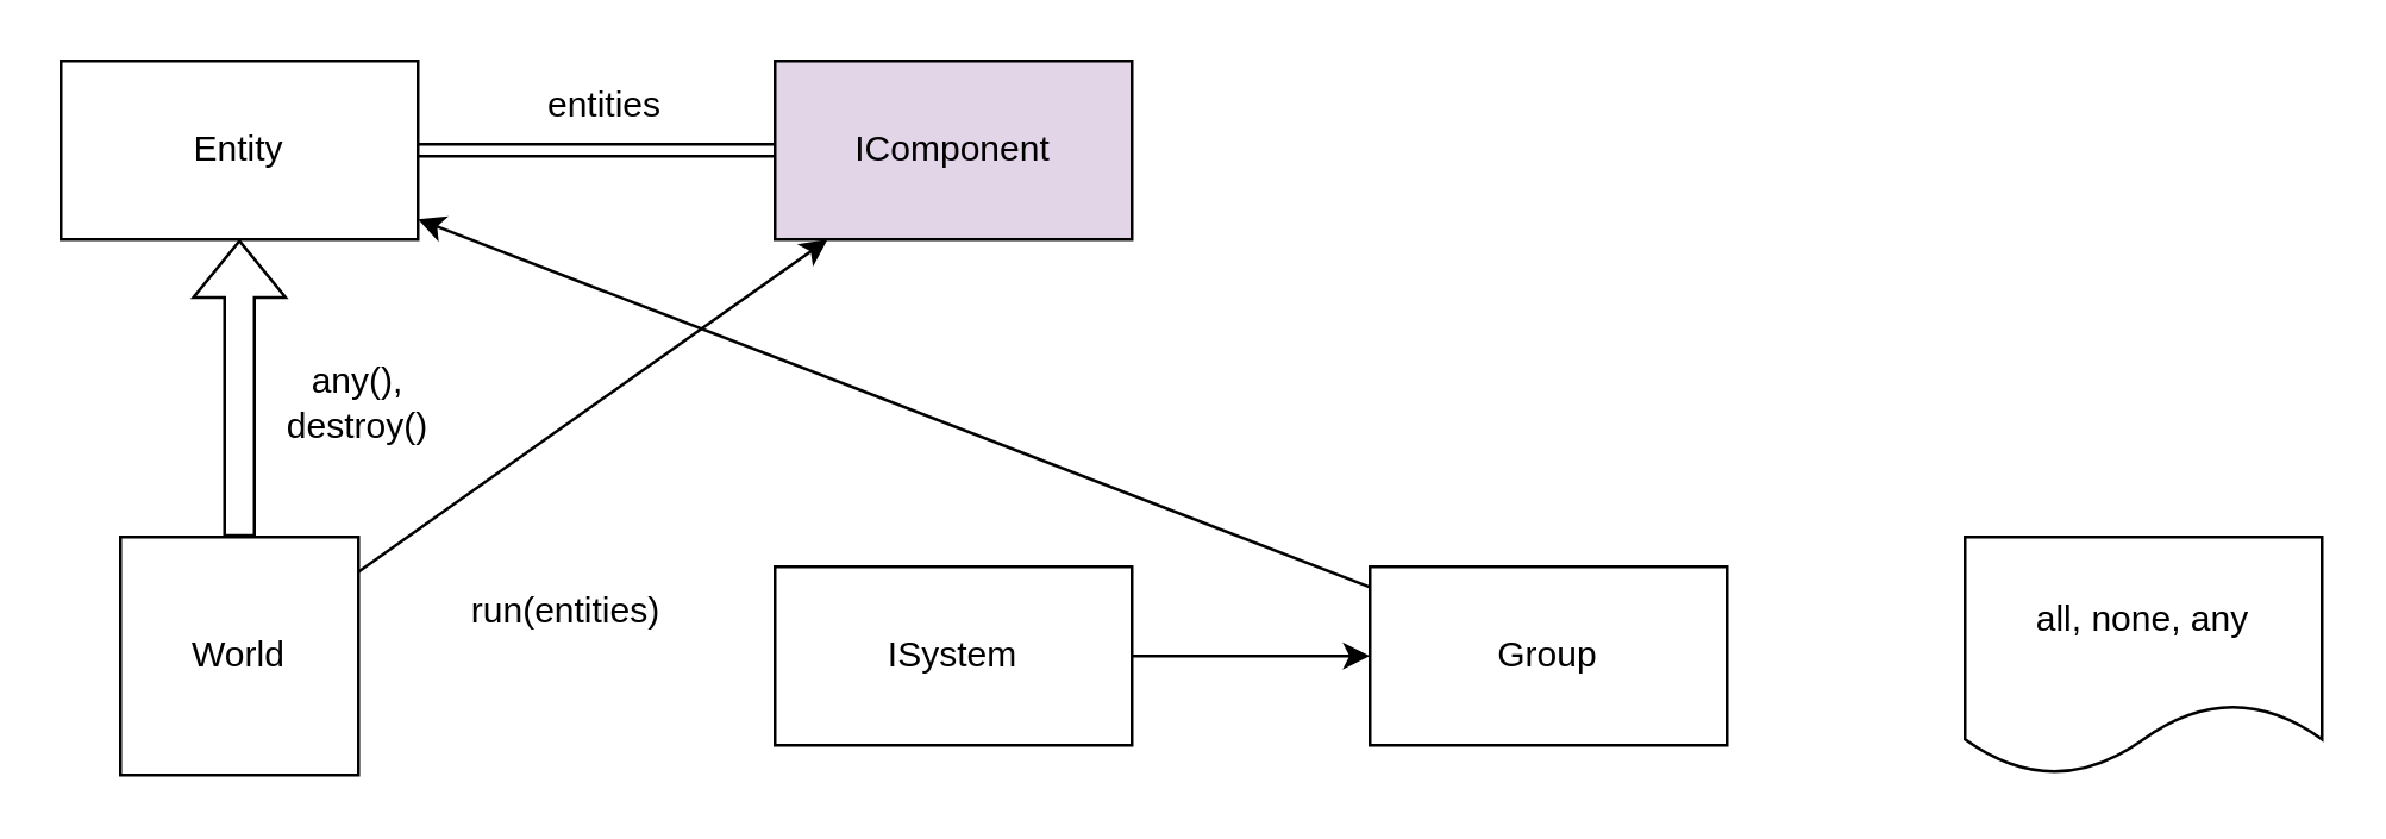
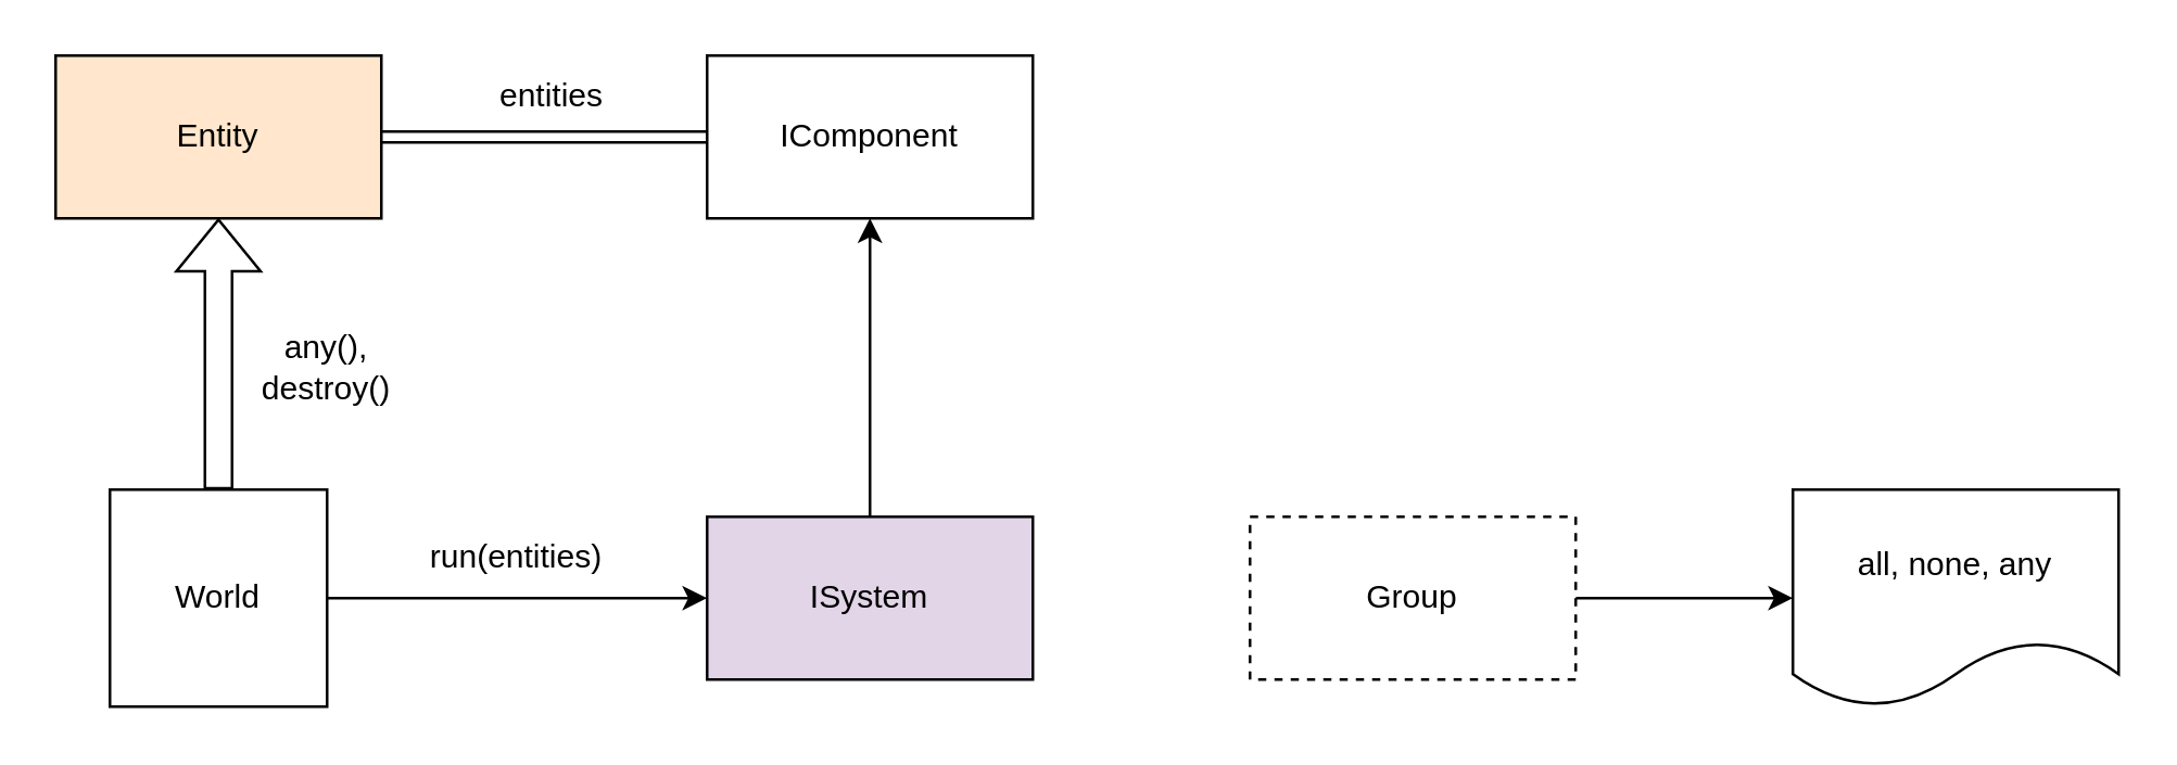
- <mxCell id="3" value="Entity" style="rounded=0;whiteSpace=wrap;html=1;" vertex="1" parent="1"><mxGeometry x="20" y="20" width="120" height="60" as="geometry" /></mxCell>
+ <mxCell id="3" value="Entity" style="rounded=0;whiteSpace=wrap;html=1;fillColor=#ffe6cc;" vertex="1" parent="1"><mxGeometry x="20" y="20" width="120" height="60" as="geometry" /></mxCell>
- <mxCell id="4" value="IComponent" style="rounded=0;whiteSpace=wrap;html=1;fillColor=#e1d5e7;" vertex="1" parent="1"><mxGeometry x="260" y="20" width="120" height="60" as="geometry" /></mxCell>
+ <mxCell id="4" value="IComponent" style="rounded=0;whiteSpace=wrap;html=1;" vertex="1" parent="1"><mxGeometry x="260" y="20" width="120" height="60" as="geometry" /></mxCell>
- <mxCell id="8" style="edgeStyle=none;rounded=0;orthogonalLoop=1;jettySize=auto;html=1;" edge="1" parent="1" source="9" target="4"><mxGeometry relative="1" as="geometry" /></mxCell>
+ <mxCell id="8" style="edgeStyle=none;rounded=0;orthogonalLoop=1;jettySize=auto;html=1;" edge="1" parent="1" source="9" target="6"><mxGeometry relative="1" as="geometry" /></mxCell>
- <mxCell id="13" value="" style="edgeStyle=none;rounded=0;orthogonalLoop=1;jettySize=auto;html=1;" edge="1" parent="1" source="14" target="3"><mxGeometry relative="1" as="geometry" /></mxCell>
+ <mxCell id="13" value="" style="edgeStyle=none;rounded=0;orthogonalLoop=1;jettySize=auto;html=1;" edge="1" parent="1" source="14" target="15"><mxGeometry relative="1" as="geometry" /></mxCell>
- <mxCell id="6" value="ISystem" style="rounded=0;whiteSpace=wrap;html=1;" vertex="1" parent="1"><mxGeometry x="260" y="190" width="120" height="60" as="geometry" /></mxCell>
+ <mxCell id="6" value="ISystem" style="rounded=0;whiteSpace=wrap;html=1;fillColor=#e1d5e7;" vertex="1" parent="1"><mxGeometry x="260" y="190" width="120" height="60" as="geometry" /></mxCell>
- <mxCell id="5" value="" style="edgeStyle=none;rounded=0;orthogonalLoop=1;jettySize=auto;html=1;" edge="1" parent="1" source="6" target="14"><mxGeometry relative="1" as="geometry" /></mxCell>
+ <mxCell id="5" value="" style="edgeStyle=none;rounded=0;orthogonalLoop=1;jettySize=auto;html=1;" edge="1" parent="1" source="6" target="4"><mxGeometry relative="1" as="geometry" /></mxCell>
- <mxCell id="14" value="Group" style="rounded=0;whiteSpace=wrap;html=1;" vertex="1" parent="1"><mxGeometry x="460" y="190" width="120" height="60" as="geometry" /></mxCell>
+ <mxCell id="14" value="Group" style="rounded=0;whiteSpace=wrap;html=1;dashed=1;" vertex="1" parent="1"><mxGeometry x="460" y="190" width="120" height="60" as="geometry" /></mxCell>
